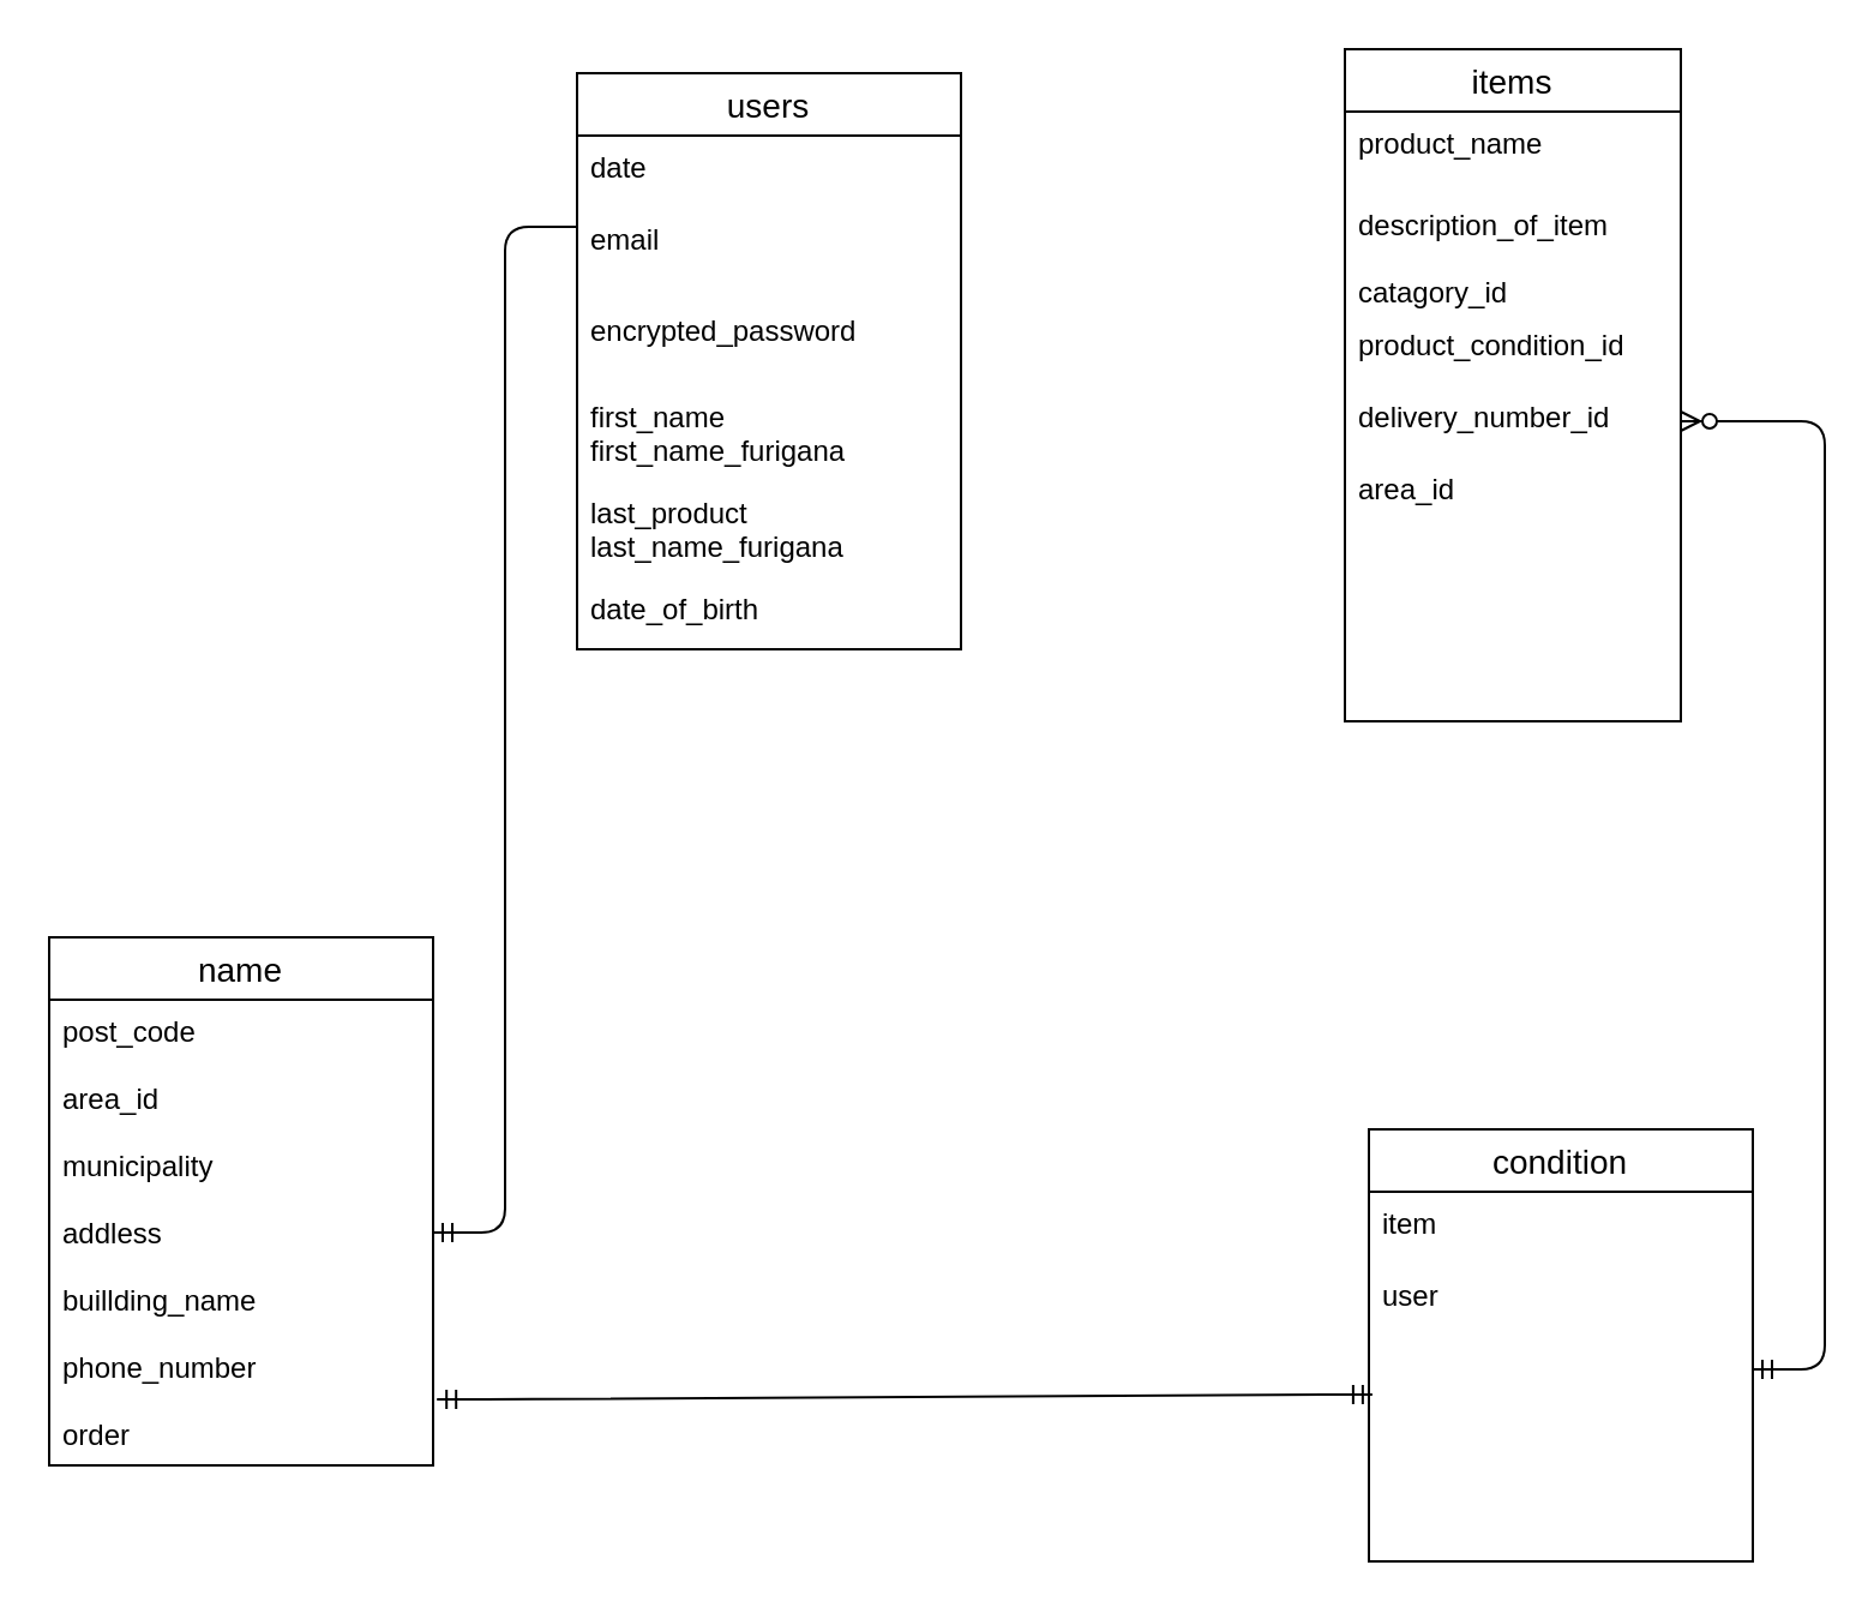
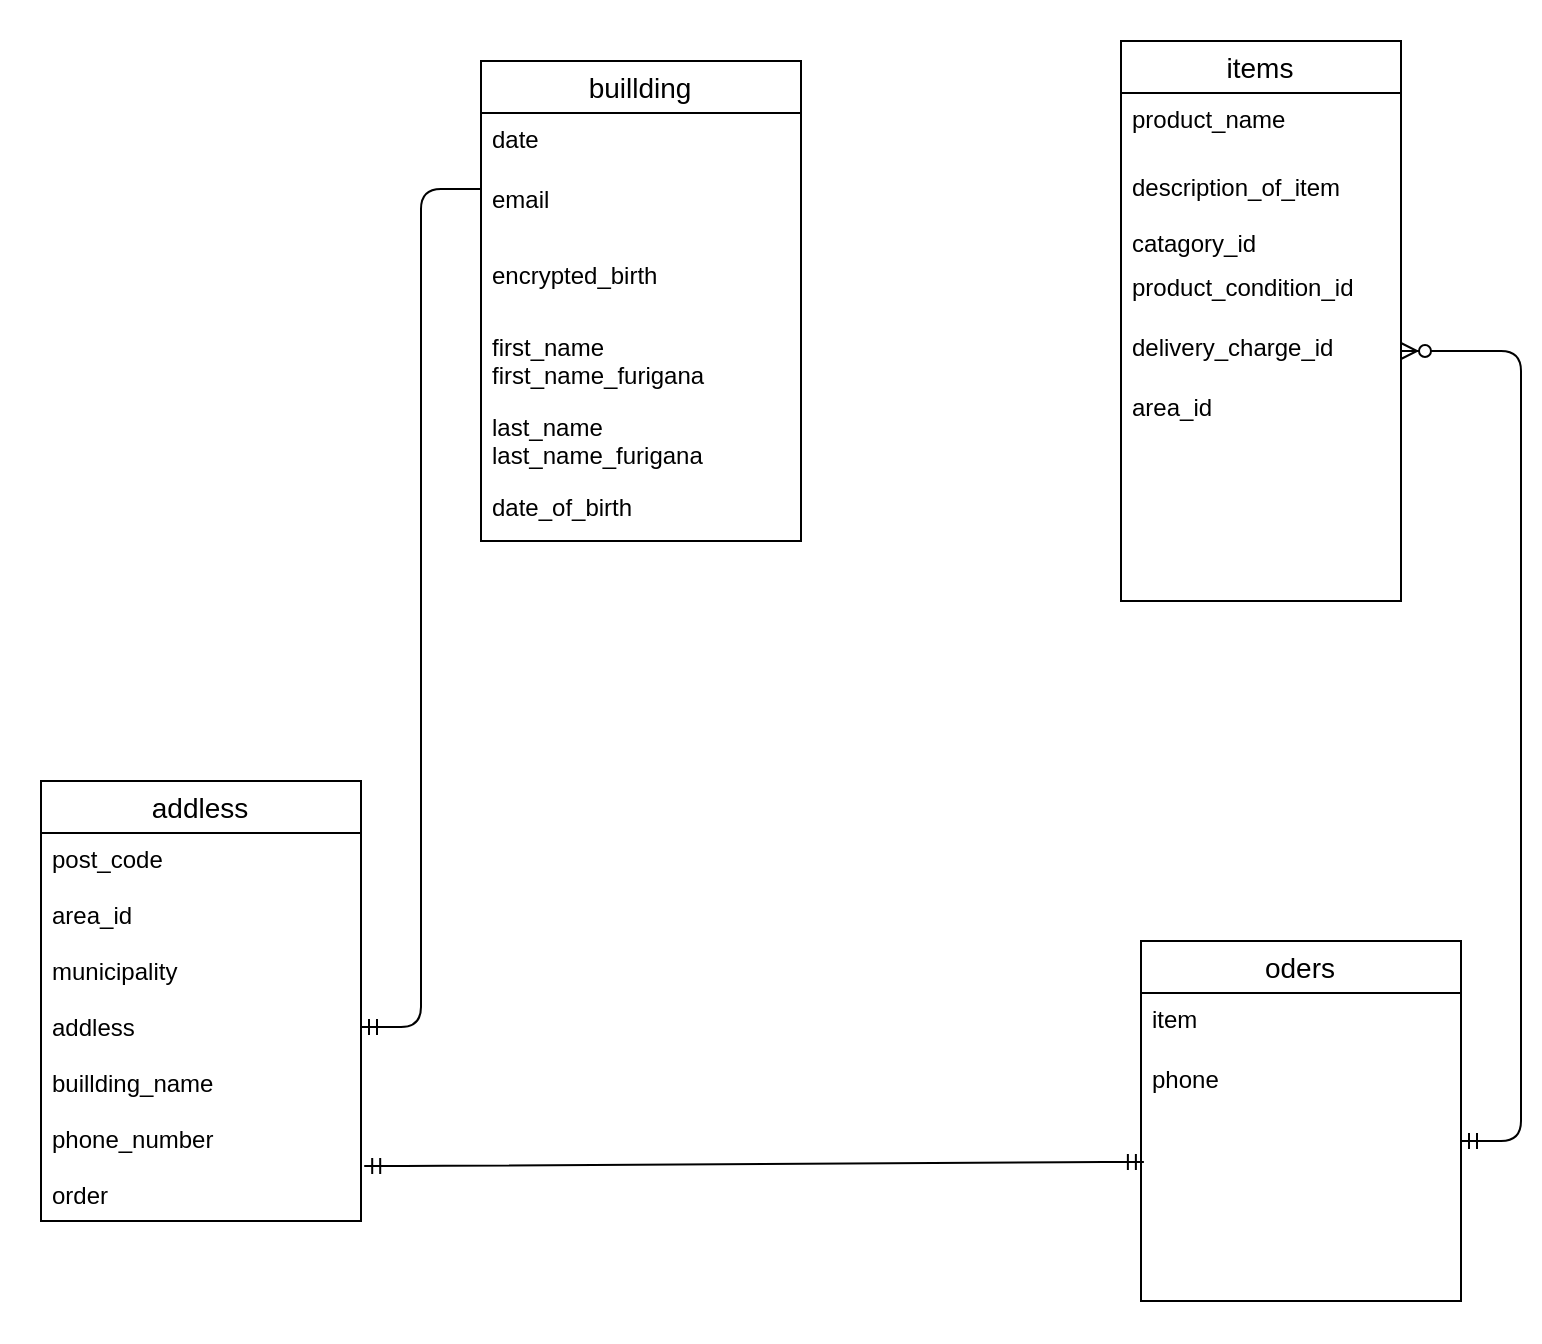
- <mxCell id="2" value="users" style="swimlane;fontStyle=0;childLayout=stackLayout;horizontal=1;startSize=26;horizontalStack=0;resizeParent=1;resizeParentMax=0;resizeLast=0;collapsible=1;marginBottom=0;align=center;fontSize=14;" parent="1" vertex="1"><mxGeometry x="240" y="30" width="160" height="240" as="geometry" /></mxCell>
+ <mxCell id="2" value="buillding" style="swimlane;fontStyle=0;childLayout=stackLayout;horizontal=1;startSize=26;horizontalStack=0;resizeParent=1;resizeParentMax=0;resizeLast=0;collapsible=1;marginBottom=0;align=center;fontSize=14;" parent="1" vertex="1"><mxGeometry x="240" y="30" width="160" height="240" as="geometry" /></mxCell>
- <mxCell id="5" value="encrypted_password" style="text;strokeColor=none;fillColor=none;spacingLeft=4;spacingRight=4;overflow=hidden;rotatable=0;points=[[0,0.5],[1,0.5]];portConstraint=eastwest;fontSize=12;" parent="2" vertex="1"><mxGeometry y="94" width="160" height="36" as="geometry" /></mxCell>
+ <mxCell id="5" value="encrypted_birth" style="text;strokeColor=none;fillColor=none;spacingLeft=4;spacingRight=4;overflow=hidden;rotatable=0;points=[[0,0.5],[1,0.5]];portConstraint=eastwest;fontSize=12;" parent="2" vertex="1"><mxGeometry y="94" width="160" height="36" as="geometry" /></mxCell>
- <mxCell id="18" value="delivery_number_id" style="text;strokeColor=none;fillColor=none;spacingLeft=4;spacingRight=4;overflow=hidden;rotatable=0;points=[[0,0.5],[1,0.5]];portConstraint=eastwest;fontSize=12;" parent="14" vertex="1"><mxGeometry y="140" width="140" height="30" as="geometry" /></mxCell>
+ <mxCell id="18" value="delivery_charge_id" style="text;strokeColor=none;fillColor=none;spacingLeft=4;spacingRight=4;overflow=hidden;rotatable=0;points=[[0,0.5],[1,0.5]];portConstraint=eastwest;fontSize=12;" parent="14" vertex="1"><mxGeometry y="140" width="140" height="30" as="geometry" /></mxCell>
- <mxCell id="7" value="last_product&#10;last_name_furigana" style="text;strokeColor=none;fillColor=none;spacingLeft=4;spacingRight=4;overflow=hidden;rotatable=0;points=[[0,0.5],[1,0.5]];portConstraint=eastwest;fontSize=12;" parent="2" vertex="1"><mxGeometry y="170" width="160" height="40" as="geometry" /></mxCell>
+ <mxCell id="7" value="last_name&#10;last_name_furigana" style="text;strokeColor=none;fillColor=none;spacingLeft=4;spacingRight=4;overflow=hidden;rotatable=0;points=[[0,0.5],[1,0.5]];portConstraint=eastwest;fontSize=12;" parent="2" vertex="1"><mxGeometry y="170" width="160" height="40" as="geometry" /></mxCell>
- <mxCell id="12" value="name" style="swimlane;fontStyle=0;childLayout=stackLayout;horizontal=1;startSize=26;horizontalStack=0;resizeParent=1;resizeParentMax=0;resizeLast=0;collapsible=1;marginBottom=0;align=center;fontSize=14;" parent="1" vertex="1"><mxGeometry x="20" y="390" width="160" height="220" as="geometry" /></mxCell>
+ <mxCell id="12" value="addless" style="swimlane;fontStyle=0;childLayout=stackLayout;horizontal=1;startSize=26;horizontalStack=0;resizeParent=1;resizeParentMax=0;resizeLast=0;collapsible=1;marginBottom=0;align=center;fontSize=14;" parent="1" vertex="1"><mxGeometry x="20" y="390" width="160" height="220" as="geometry" /></mxCell>
- <mxCell id="9" value="condition" style="swimlane;fontStyle=0;childLayout=stackLayout;horizontal=1;startSize=26;horizontalStack=0;resizeParent=1;resizeParentMax=0;resizeLast=0;collapsible=1;marginBottom=0;align=center;fontSize=14;" parent="1" vertex="1"><mxGeometry x="570" y="470" width="160" height="180" as="geometry" /></mxCell>
+ <mxCell id="9" value="oders" style="swimlane;fontStyle=0;childLayout=stackLayout;horizontal=1;startSize=26;horizontalStack=0;resizeParent=1;resizeParentMax=0;resizeLast=0;collapsible=1;marginBottom=0;align=center;fontSize=14;" parent="1" vertex="1"><mxGeometry x="570" y="470" width="160" height="180" as="geometry" /></mxCell>
- <mxCell id="11" value="user&#10;" style="text;strokeColor=none;fillColor=none;spacingLeft=4;spacingRight=4;overflow=hidden;rotatable=0;points=[[0,0.5],[1,0.5]];portConstraint=eastwest;fontSize=12;" parent="9" vertex="1"><mxGeometry y="56" width="160" height="124" as="geometry" /></mxCell>
+ <mxCell id="11" value="phone&#10;" style="text;strokeColor=none;fillColor=none;spacingLeft=4;spacingRight=4;overflow=hidden;rotatable=0;points=[[0,0.5],[1,0.5]];portConstraint=eastwest;fontSize=12;" parent="9" vertex="1"><mxGeometry y="56" width="160" height="124" as="geometry" /></mxCell>
